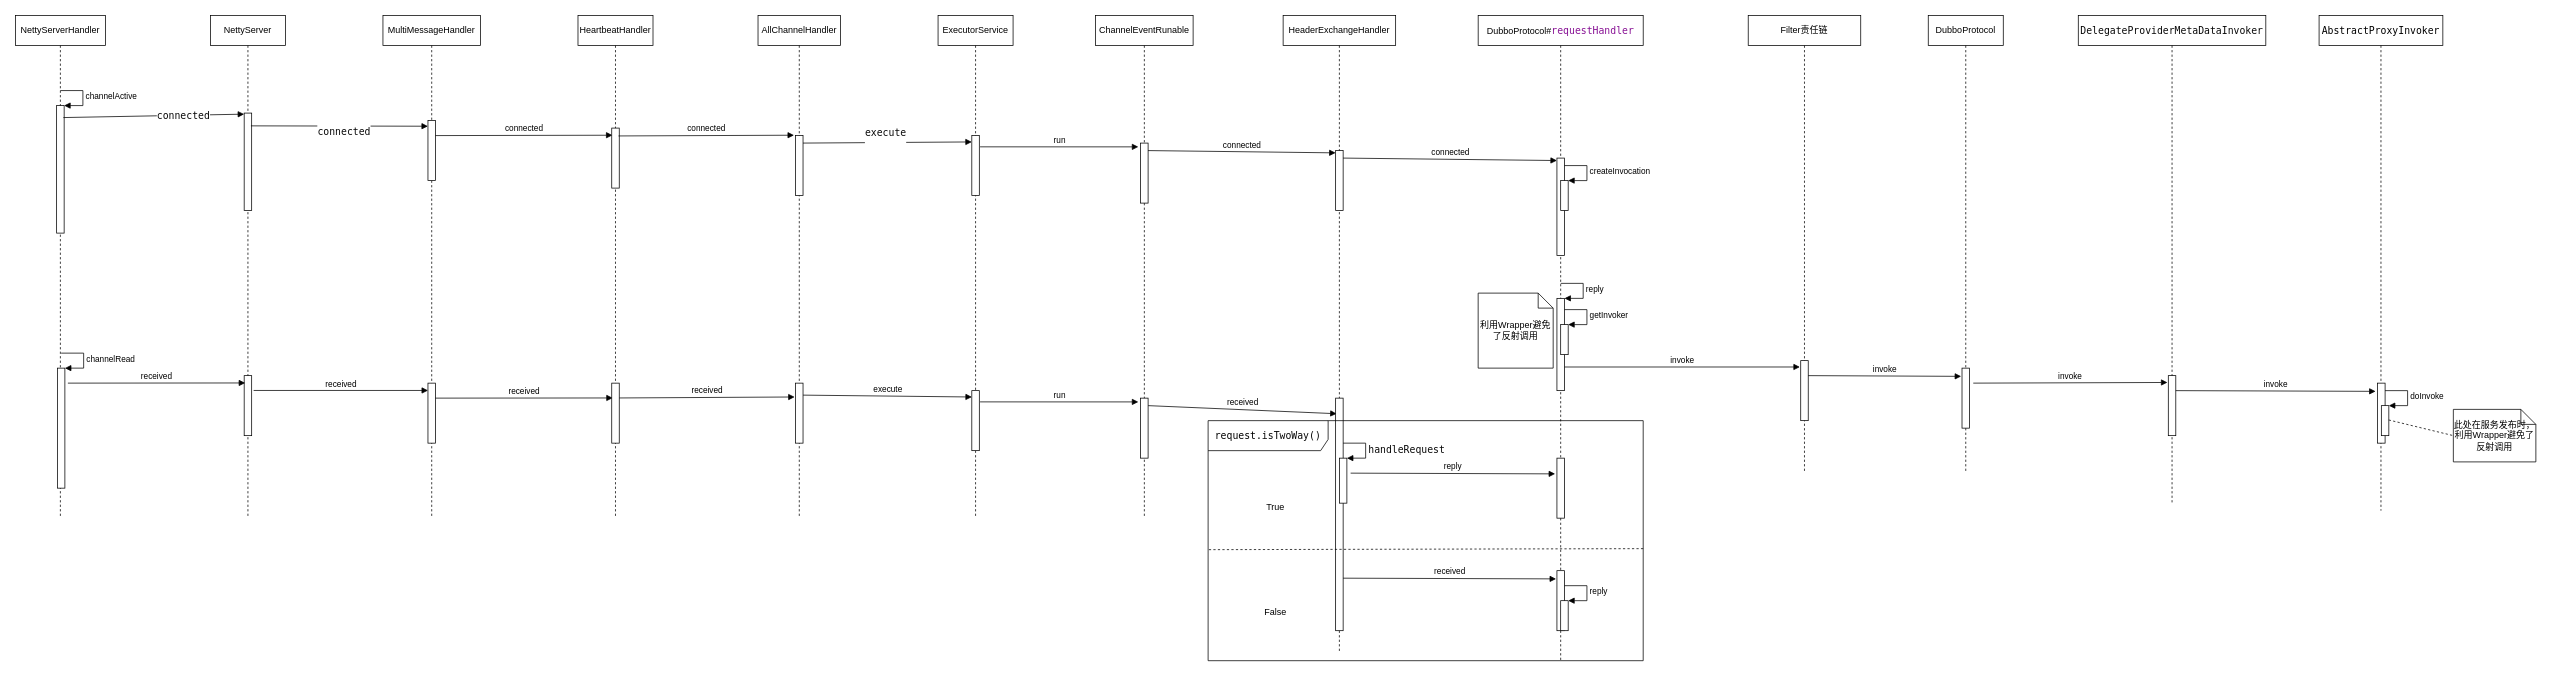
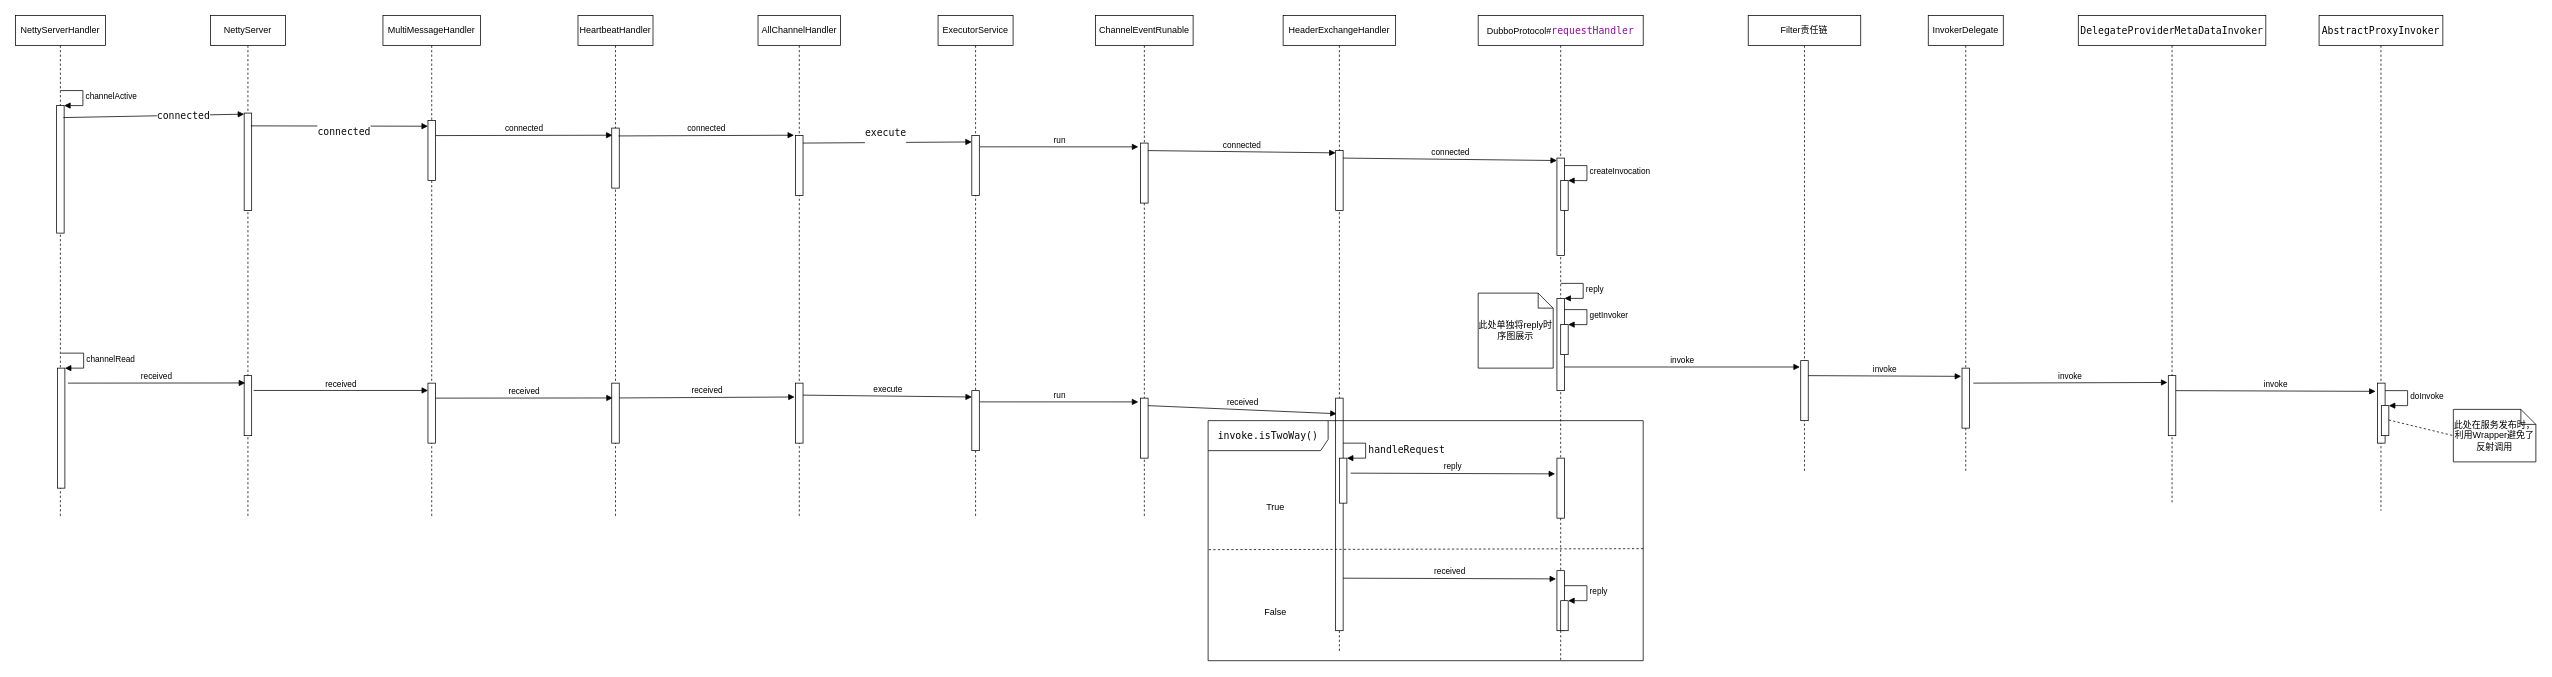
- <mxCell id="68" value="DubboProtocol" style="shape=umlLifeline;perimeter=lifelinePerimeter;whiteSpace=wrap;html=1;container=1;collapsible=0;recursiveResize=0;outlineConnect=0;" vertex="1" parent="1"><mxGeometry x="2570" y="20" width="100" height="610" as="geometry" /></mxCell>
+ <mxCell id="68" value="InvokerDelegate" style="shape=umlLifeline;perimeter=lifelinePerimeter;whiteSpace=wrap;html=1;container=1;collapsible=0;recursiveResize=0;outlineConnect=0;" vertex="1" parent="1"><mxGeometry x="2570" y="20" width="100" height="610" as="geometry" /></mxCell>
- <mxCell id="50" value="利用Wrapper避免了反射调用" style="shape=note;size=20;whiteSpace=wrap;html=1;" vertex="1" parent="30"><mxGeometry y="370" width="100" height="100" as="geometry" /></mxCell>
+ <mxCell id="50" value="此处单独将reply时序图展示" style="shape=note;size=20;whiteSpace=wrap;html=1;" vertex="1" parent="30"><mxGeometry y="370" width="100" height="100" as="geometry" /></mxCell>
- <mxCell id="34" value="&lt;pre style=&quot;background-color:#ffffff;color:#080808;font-family:'JetBrains Mono',monospace;font-size:9.8pt;&quot;&gt;&lt;span style=&quot;color:#000000;&quot;&gt;request&lt;/span&gt;.isTwoWay()&lt;/pre&gt;" style="shape=umlFrame;whiteSpace=wrap;html=1;width=160;height=40;" vertex="1" parent="30"><mxGeometry x="-360" y="540" width="580" height="320" as="geometry" /></mxCell>
+ <mxCell id="34" value="&lt;pre style=&quot;background-color:#ffffff;color:#080808;font-family:'JetBrains Mono',monospace;font-size:9.8pt;&quot;&gt;&lt;span style=&quot;color:#000000;&quot;&gt;invoke&lt;/span&gt;.isTwoWay()&lt;/pre&gt;" style="shape=umlFrame;whiteSpace=wrap;html=1;width=160;height=40;" vertex="1" parent="30"><mxGeometry x="-360" y="540" width="580" height="320" as="geometry" /></mxCell>
